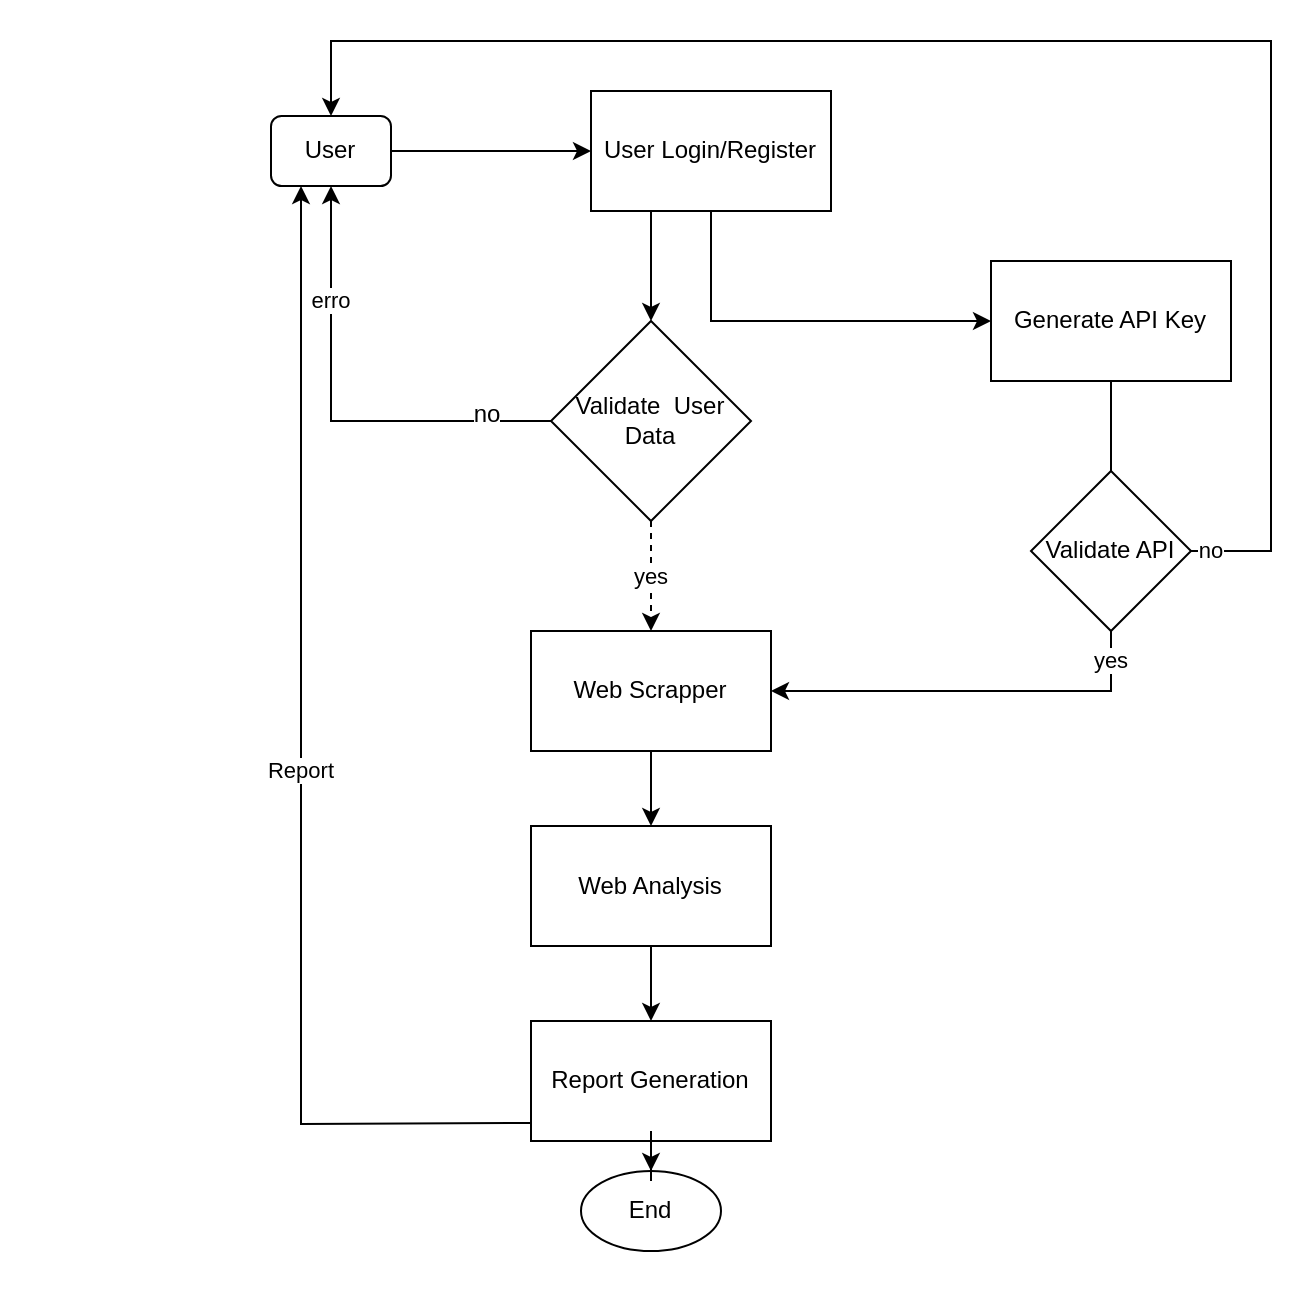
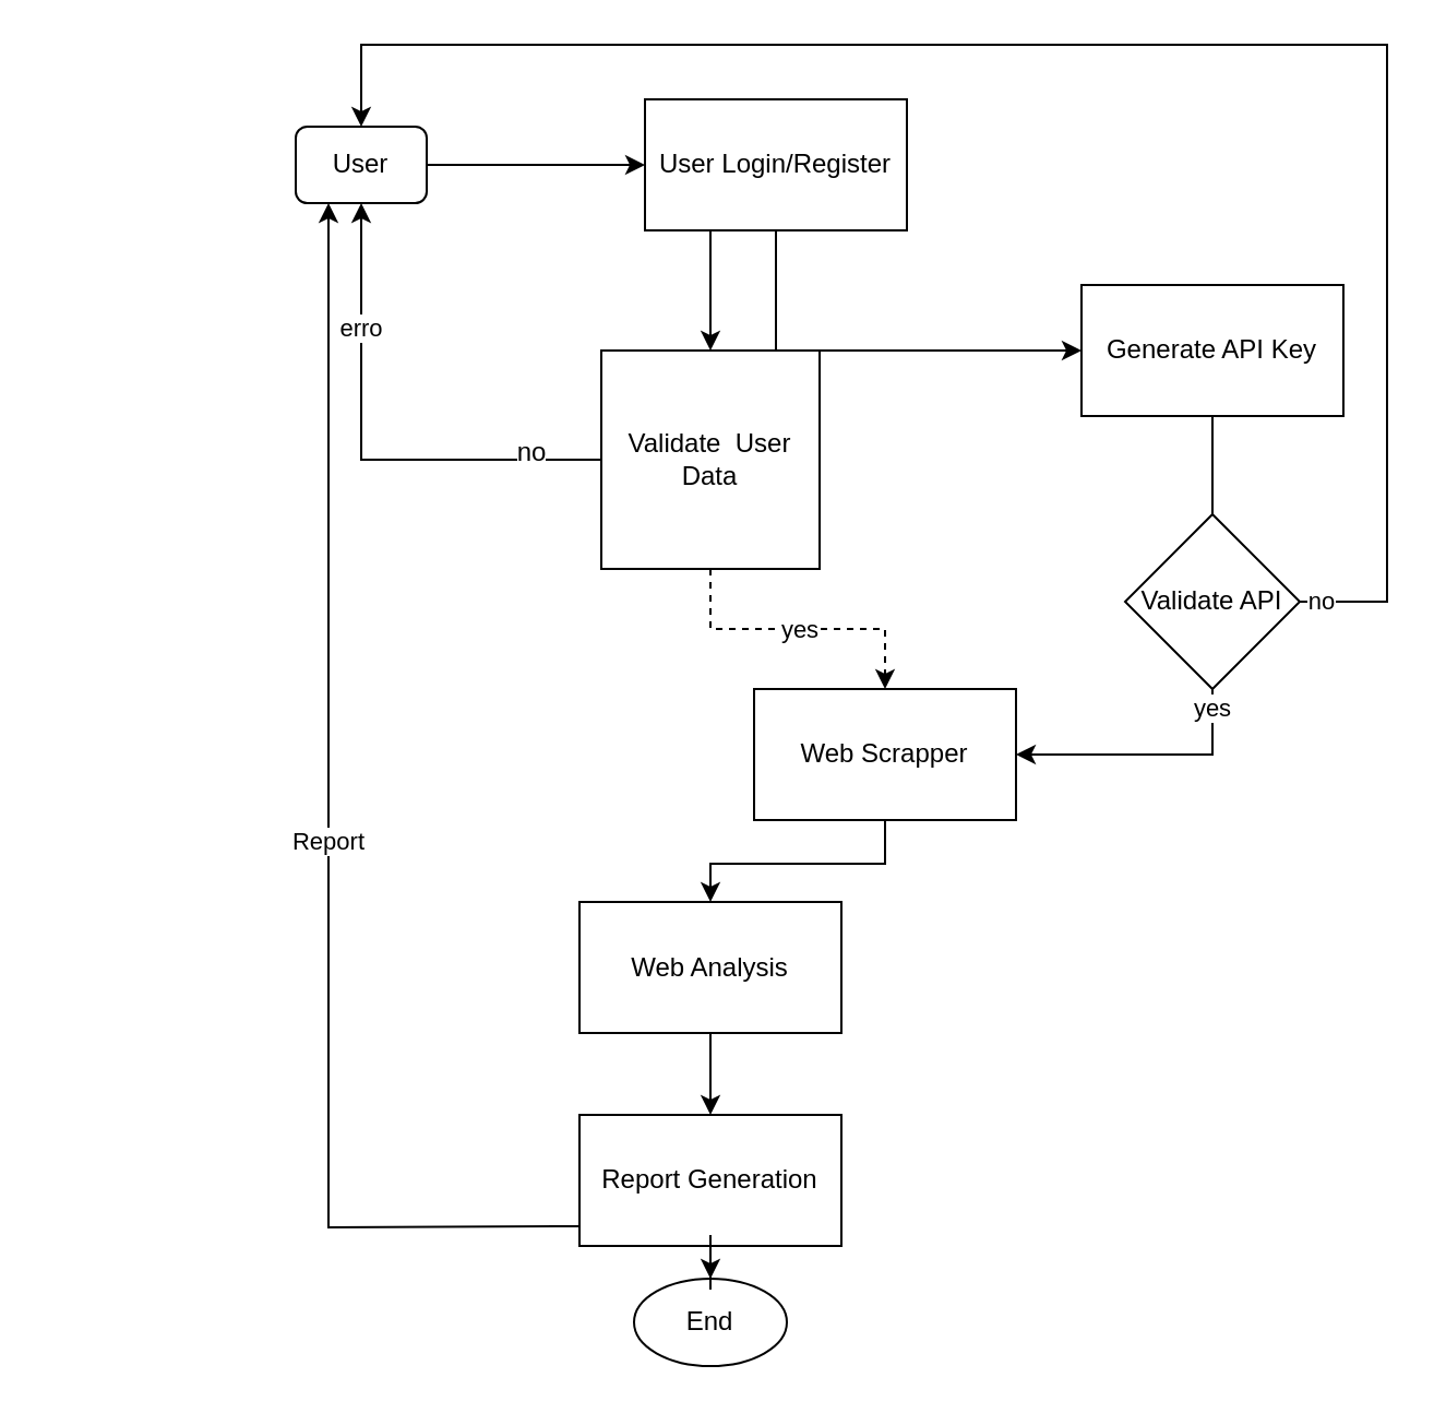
- <mxCell id="16" value="Validate&amp;nbsp; User Data" style="rhombus;whiteSpace=wrap;html=1;" parent="2" vertex="1"><mxGeometry x="255" y="140" width="100" height="100" as="geometry" /></mxCell>
+ <mxCell id="16" value="Validate&amp;nbsp; User Data" style="whiteSpace=wrap;html=1;rounded=0;" parent="2" vertex="1"><mxGeometry x="255" y="140" width="100" height="100" as="geometry" /></mxCell>
- <mxCell id="7" value="Web Scrapper" style="rounded=0;whiteSpace=wrap;html=1;" parent="2" vertex="1"><mxGeometry x="245" y="295" width="120" height="60" as="geometry" /></mxCell>
+ <mxCell id="7" value="Web Scrapper" style="rounded=0;whiteSpace=wrap;html=1;" parent="2" vertex="1"><mxGeometry x="325" y="295" width="120" height="60" as="geometry" /></mxCell>
